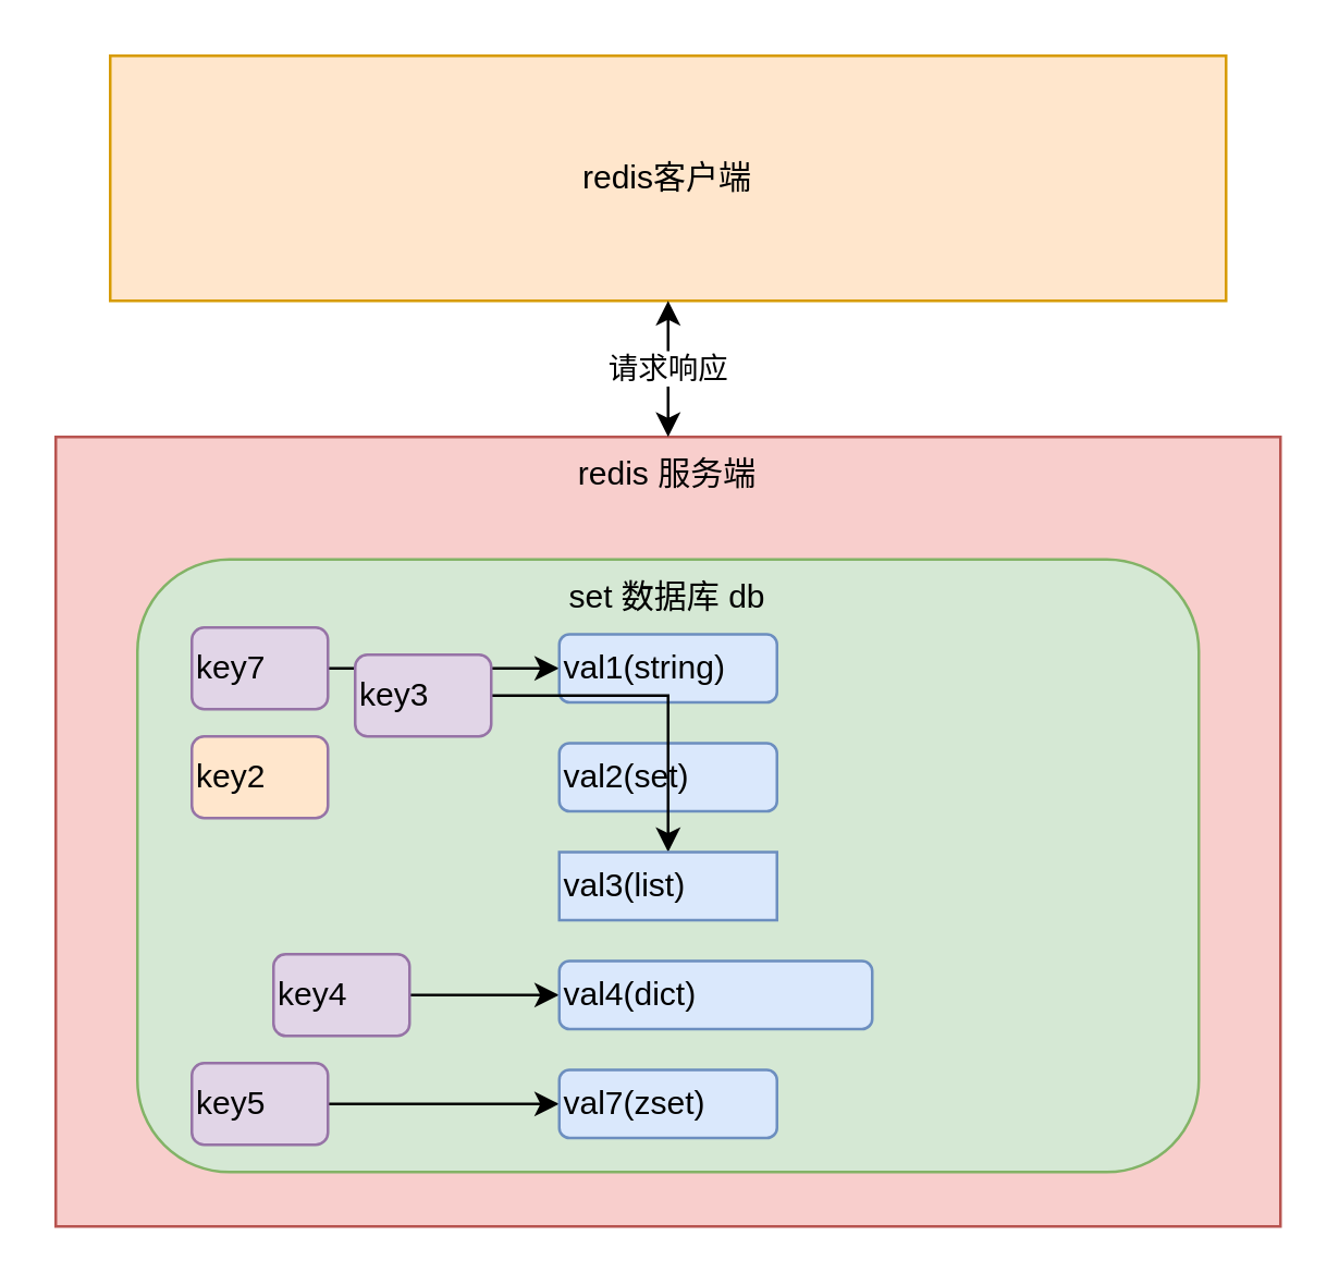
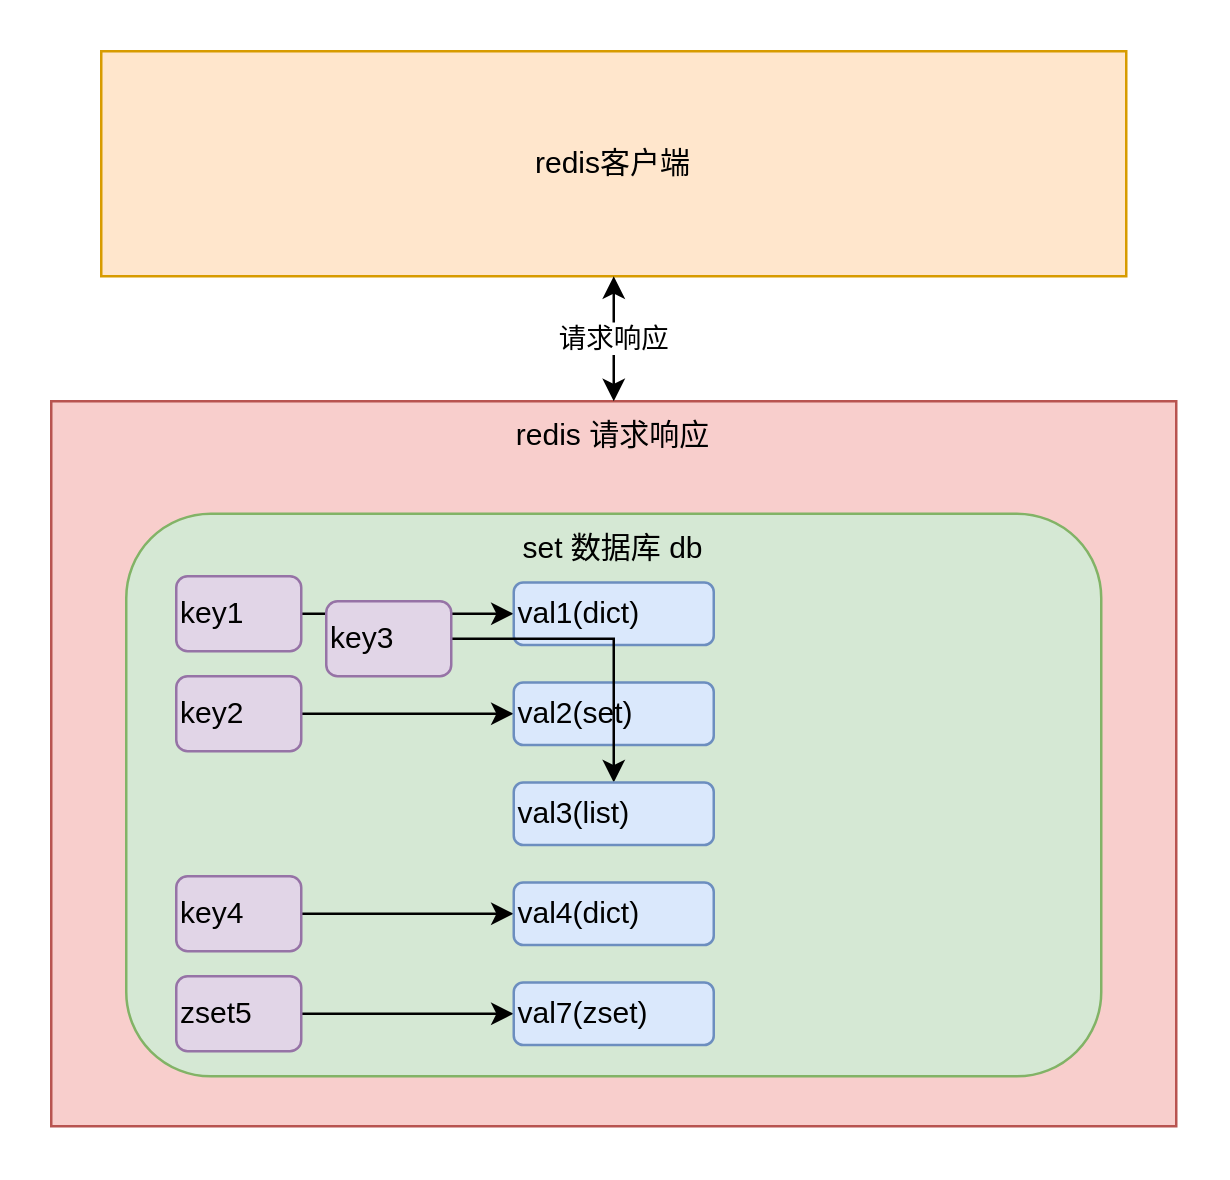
- <mxCell id="3" value="redis&amp;nbsp;服务端" style="rounded=0;whiteSpace=wrap;html=1;align=center;verticalAlign=top;fillColor=#f8cecc;strokeColor=#b85450;" parent="1" vertex="1"><mxGeometry x="20" y="160" width="450" height="290" as="geometry" /></mxCell>
+ <mxCell id="3" value="redis&amp;nbsp;请求响应" style="rounded=0;whiteSpace=wrap;html=1;align=center;verticalAlign=top;fillColor=#f8cecc;strokeColor=#b85450;" parent="1" vertex="1"><mxGeometry x="20" y="160" width="450" height="290" as="geometry" /></mxCell>
- <mxCell id="6" value="key7" style="rounded=1;whiteSpace=wrap;html=1;align=left;fillColor=#e1d5e7;strokeColor=#9673a6;" parent="1" vertex="1"><mxGeometry x="70" y="230" width="50" height="30" as="geometry" /></mxCell>
+ <mxCell id="6" value="key1" style="rounded=1;whiteSpace=wrap;html=1;align=left;fillColor=#e1d5e7;strokeColor=#9673a6;" parent="1" vertex="1"><mxGeometry x="70" y="230" width="50" height="30" as="geometry" /></mxCell>
- <mxCell id="7" value="val1(string)" style="whiteSpace=wrap;html=1;rounded=1;align=left;fillColor=#dae8fc;strokeColor=#6c8ebf;" parent="1" vertex="1"><mxGeometry x="205" y="232.5" width="80" height="25" as="geometry" /></mxCell>
+ <mxCell id="7" value="val1(dict)" style="whiteSpace=wrap;html=1;rounded=1;align=left;fillColor=#dae8fc;strokeColor=#6c8ebf;" parent="1" vertex="1"><mxGeometry x="205" y="232.5" width="80" height="25" as="geometry" /></mxCell>
- <mxCell id="9" value="key2" style="rounded=1;whiteSpace=wrap;html=1;align=left;fillColor=#ffe6cc;strokeColor=#9673a6;" parent="1" vertex="1"><mxGeometry x="70" y="270" width="50" height="30" as="geometry" /></mxCell>
+ <mxCell id="9" value="key2" style="rounded=1;whiteSpace=wrap;html=1;align=left;fillColor=#e1d5e7;strokeColor=#9673a6;" parent="1" vertex="1"><mxGeometry x="70" y="270" width="50" height="30" as="geometry" /></mxCell>
+ <mxCell id="8" value="" style="edgeStyle=orthogonalEdgeStyle;rounded=0;orthogonalLoop=1;jettySize=auto;html=1;" parent="1" source="9" target="10" edge="1"><mxGeometry relative="1" as="geometry" /></mxCell>
- <mxCell id="13" value="val3(list)" style="whiteSpace=wrap;html=1;align=left;fillColor=#dae8fc;strokeColor=#6c8ebf;rounded=0;" parent="1" vertex="1"><mxGeometry x="205" y="312.5" width="80" height="25" as="geometry" /></mxCell>
+ <mxCell id="13" value="val3(list)" style="whiteSpace=wrap;html=1;rounded=1;align=left;fillColor=#dae8fc;strokeColor=#6c8ebf;" parent="1" vertex="1"><mxGeometry x="205" y="312.5" width="80" height="25" as="geometry" /></mxCell>
- <mxCell id="15" value="key4" style="rounded=1;whiteSpace=wrap;html=1;align=left;fillColor=#e1d5e7;strokeColor=#9673a6;" parent="1" vertex="1"><mxGeometry x="100" y="350" width="50" height="30" as="geometry" /></mxCell>
+ <mxCell id="15" value="key4" style="rounded=1;whiteSpace=wrap;html=1;align=left;fillColor=#e1d5e7;strokeColor=#9673a6;" parent="1" vertex="1"><mxGeometry x="70" y="350" width="50" height="30" as="geometry" /></mxCell>
- <mxCell id="16" value="val4(dict)" style="whiteSpace=wrap;html=1;rounded=1;align=left;fillColor=#dae8fc;strokeColor=#6c8ebf;" parent="1" vertex="1"><mxGeometry x="205" y="352.5" width="115" height="25" as="geometry" /></mxCell>
+ <mxCell id="16" value="val4(dict)" style="whiteSpace=wrap;html=1;rounded=1;align=left;fillColor=#dae8fc;strokeColor=#6c8ebf;" parent="1" vertex="1"><mxGeometry x="205" y="352.5" width="80" height="25" as="geometry" /></mxCell>
- <mxCell id="19" value="key5" style="rounded=1;whiteSpace=wrap;html=1;align=left;fillColor=#e1d5e7;strokeColor=#9673a6;" vertex="1" parent="1"><mxGeometry x="70" y="390" width="50" height="30" as="geometry" /></mxCell>
+ <mxCell id="19" value="zset5" style="rounded=1;whiteSpace=wrap;html=1;align=left;fillColor=#e1d5e7;strokeColor=#9673a6;" vertex="1" parent="1"><mxGeometry x="70" y="390" width="50" height="30" as="geometry" /></mxCell>
